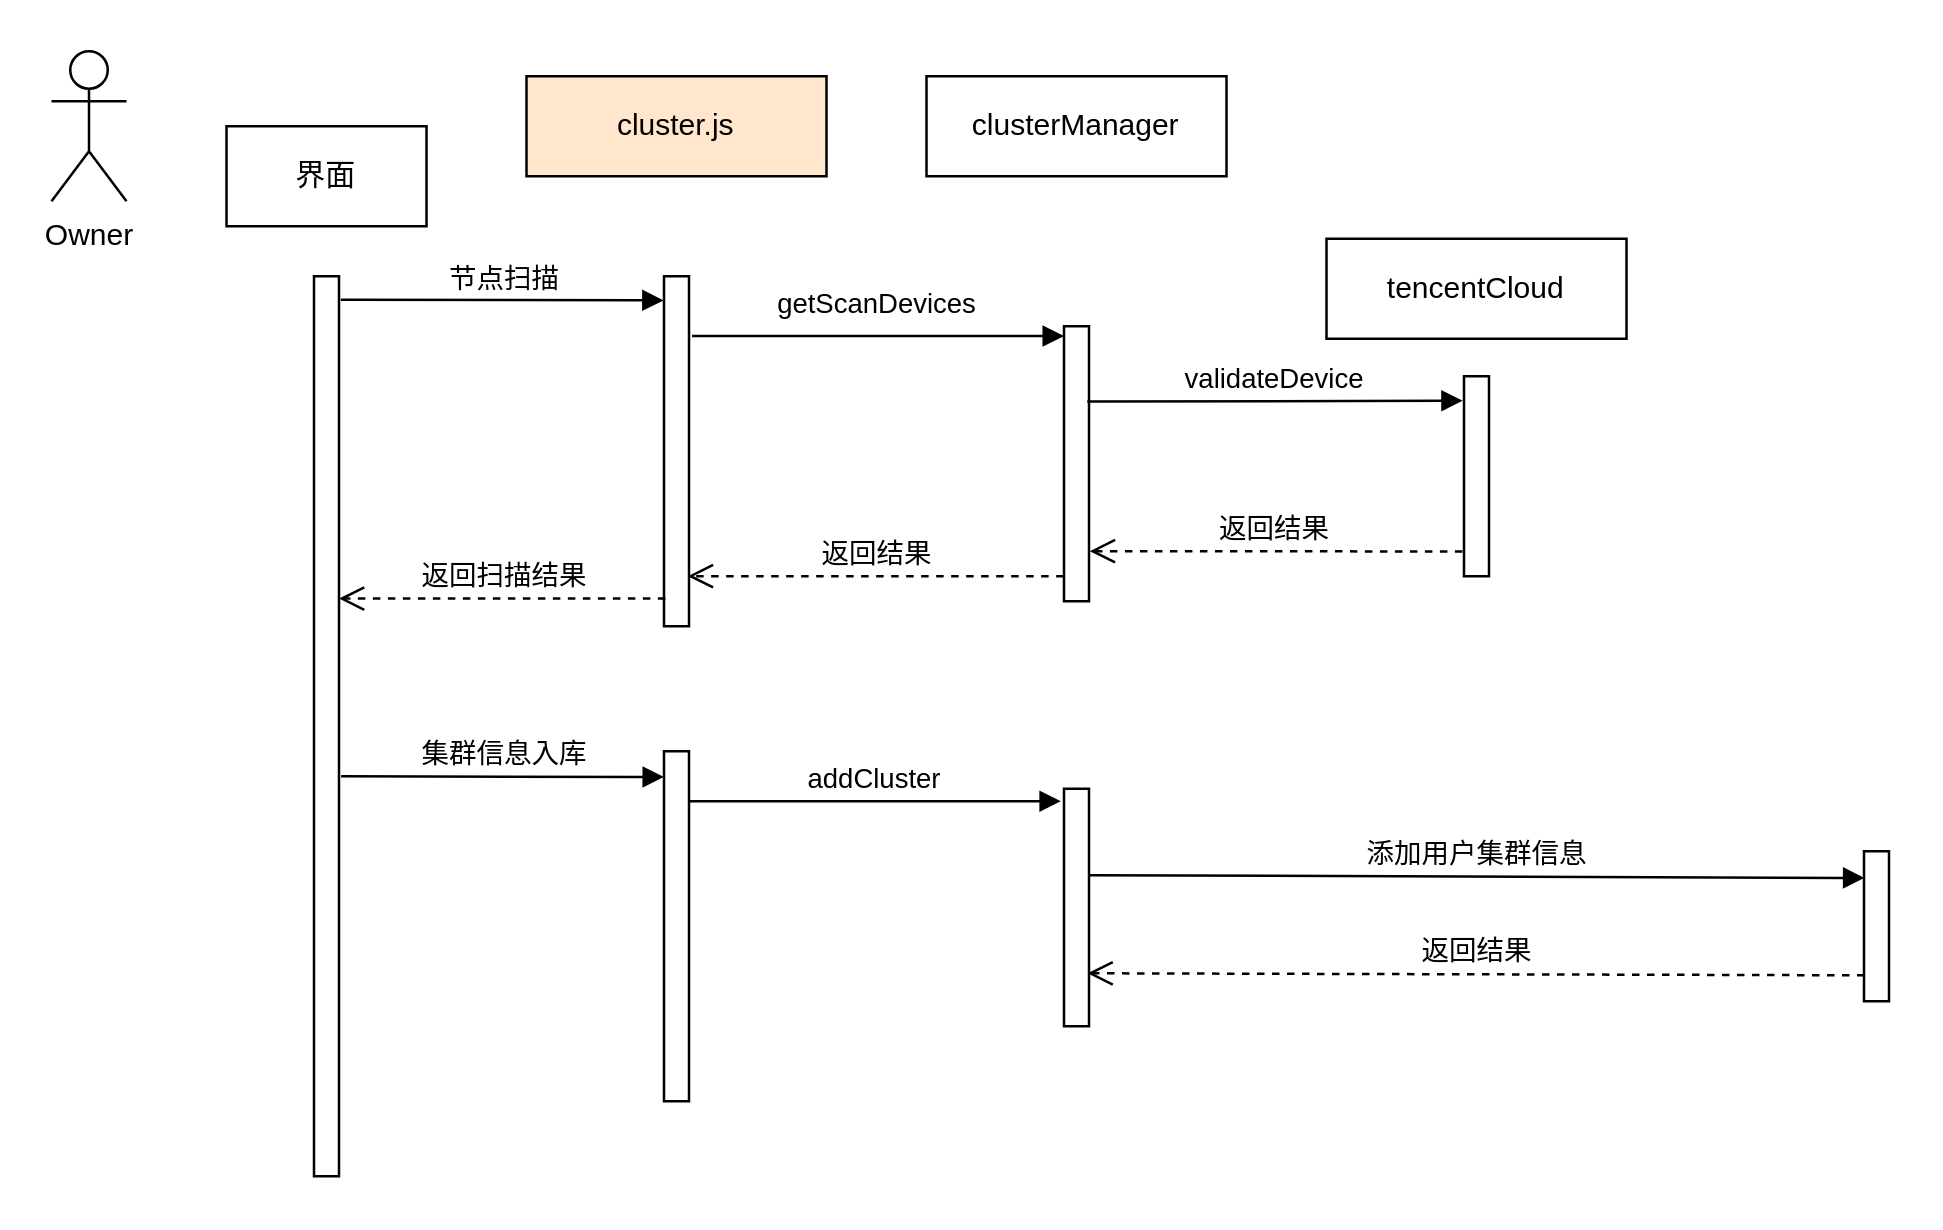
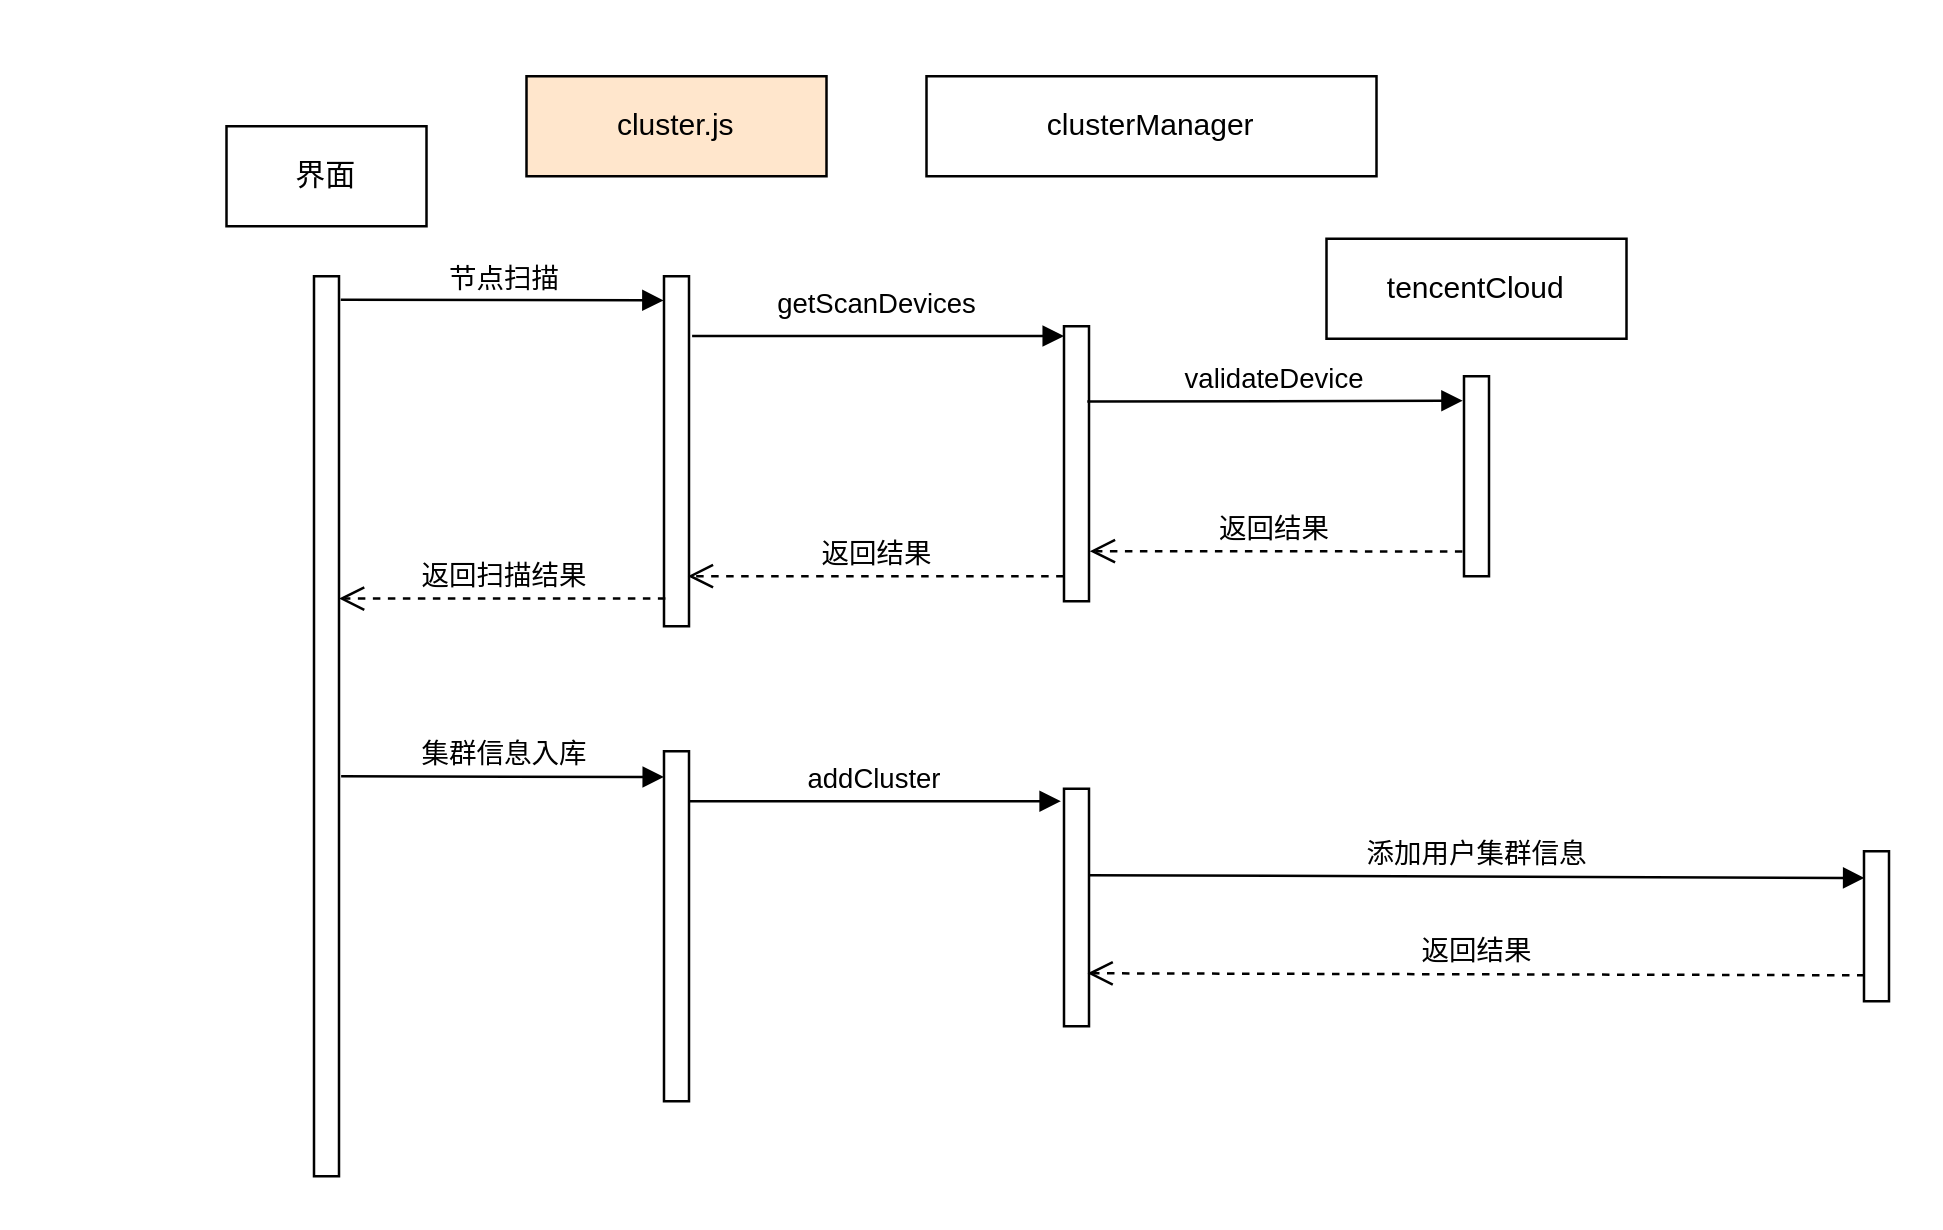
- <mxCell id="5" value="Owner" style="shape=umlActor;verticalLabelPosition=bottom;verticalAlign=top;html=1;outlineConnect=0;" vertex="1" parent="1"><mxGeometry x="20" y="20" width="30" height="60" as="geometry" /></mxCell>
- <mxCell id="3" value="clusterManager" style="rounded=0;whiteSpace=wrap;html=1;" vertex="1" parent="1"><mxGeometry x="370" y="30" width="120" height="40" as="geometry" /></mxCell>
+ <mxCell id="3" value="clusterManager" style="rounded=0;whiteSpace=wrap;html=1;" vertex="1" parent="1"><mxGeometry x="370" y="30" width="180" height="40" as="geometry" /></mxCell>
